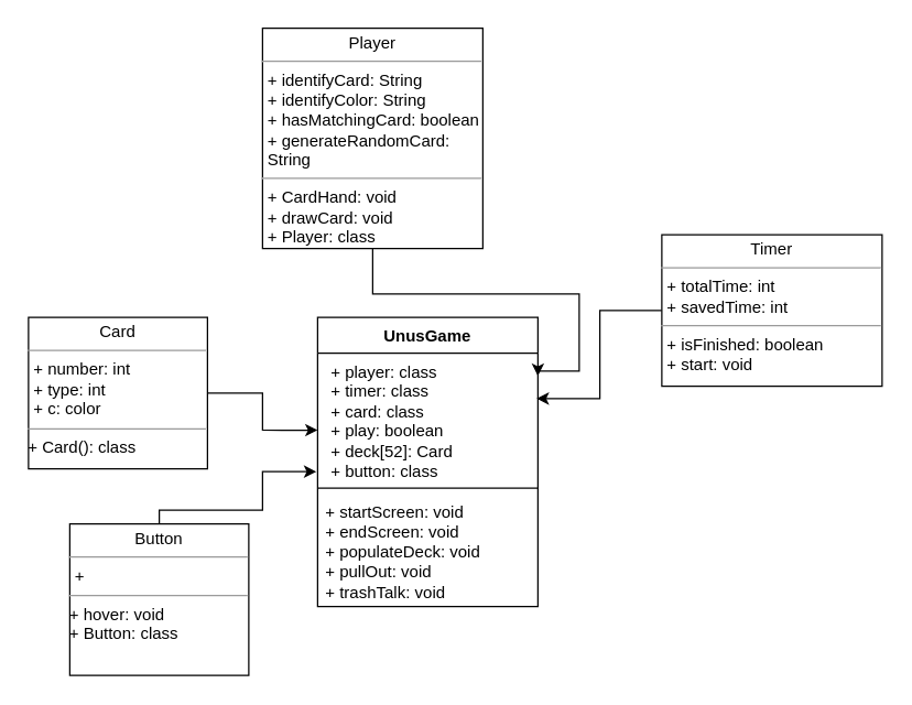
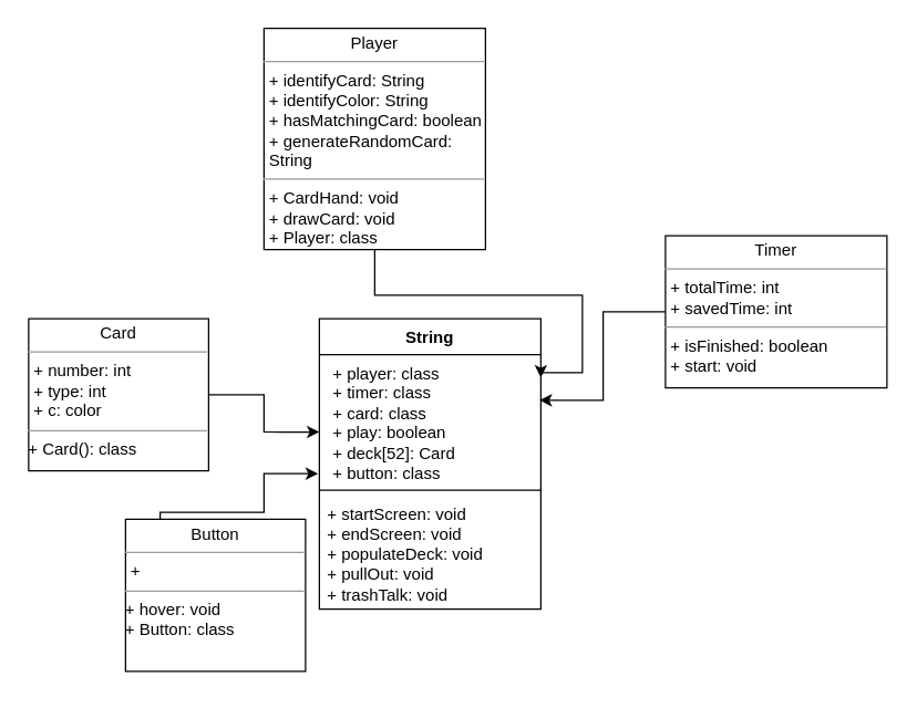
- <mxCell id="6" value="UnusGame" style="swimlane;fontStyle=1;align=center;verticalAlign=top;childLayout=stackLayout;horizontal=1;startSize=26;horizontalStack=0;resizeParent=1;resizeParentMax=0;resizeLast=0;collapsible=1;marginBottom=0;whiteSpace=wrap;html=1;" parent="1" vertex="1"><mxGeometry x="230" y="230" width="160" height="210" as="geometry" /></mxCell>
+ <mxCell id="6" value="String" style="swimlane;fontStyle=1;align=center;verticalAlign=top;childLayout=stackLayout;horizontal=1;startSize=26;horizontalStack=0;resizeParent=1;resizeParentMax=0;resizeLast=0;collapsible=1;marginBottom=0;whiteSpace=wrap;html=1;" parent="1" vertex="1"><mxGeometry x="230" y="230" width="160" height="210" as="geometry" /></mxCell>
- <mxCell id="12" value="&lt;p style=&quot;margin:0px;margin-top:4px;text-align:center;&quot;&gt;Button&lt;/p&gt;&lt;hr size=&quot;1&quot;&gt;&lt;p style=&quot;margin:0px;margin-left:4px;&quot;&gt;+&amp;nbsp;&lt;br&gt;&lt;/p&gt;&lt;hr size=&quot;1&quot;&gt;+ hover: void&lt;br&gt;+ Button: class&lt;br&gt;&lt;p style=&quot;margin:0px;margin-left:4px;&quot;&gt;&lt;/p&gt;" style="verticalAlign=top;align=left;overflow=fill;html=1;whiteSpace=wrap;" vertex="1" parent="1"><mxGeometry x="50" y="380" width="130" height="110" as="geometry" /></mxCell>
+ <mxCell id="12" value="&lt;p style=&quot;margin:0px;margin-top:4px;text-align:center;&quot;&gt;Button&lt;/p&gt;&lt;hr size=&quot;1&quot;&gt;&lt;p style=&quot;margin:0px;margin-left:4px;&quot;&gt;+&amp;nbsp;&lt;br&gt;&lt;/p&gt;&lt;hr size=&quot;1&quot;&gt;+ hover: void&lt;br&gt;+ Button: class&lt;br&gt;&lt;p style=&quot;margin:0px;margin-left:4px;&quot;&gt;&lt;/p&gt;" style="verticalAlign=top;align=left;overflow=fill;html=1;whiteSpace=wrap;" vertex="1" parent="1"><mxGeometry x="90" y="375" width="130" height="110" as="geometry" /></mxCell>
